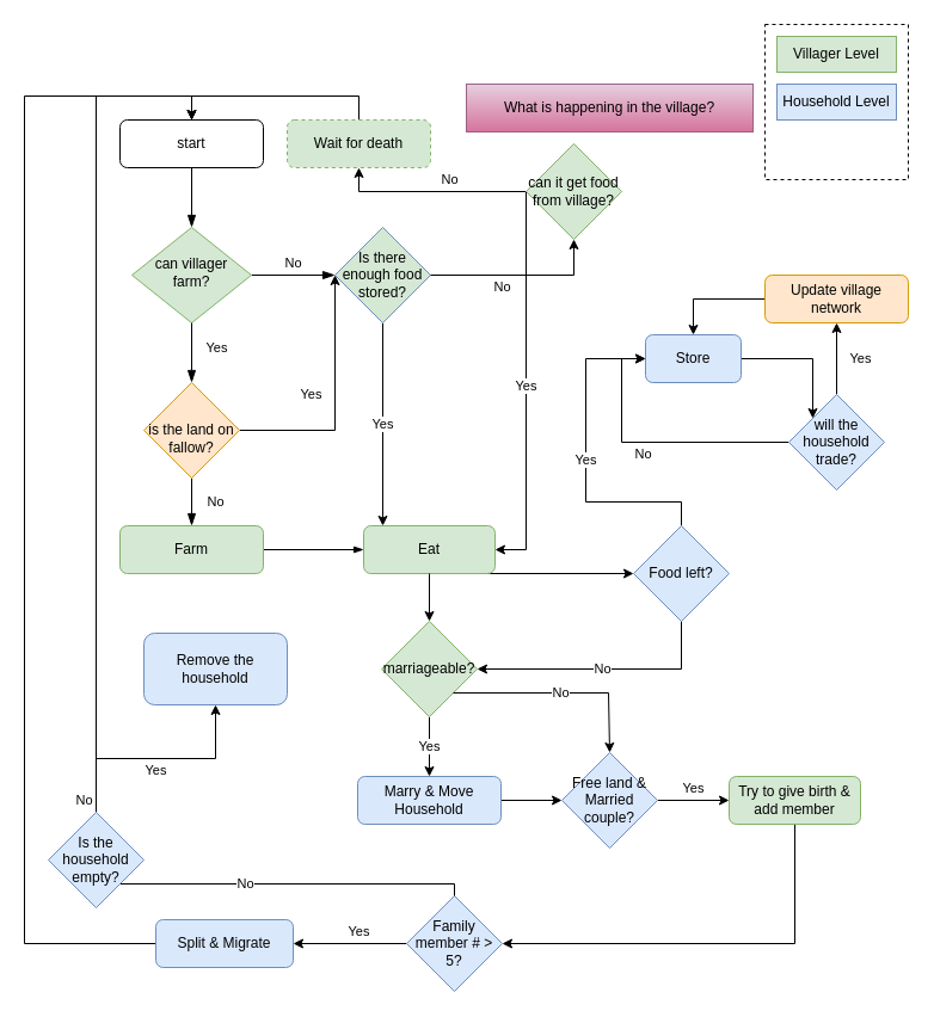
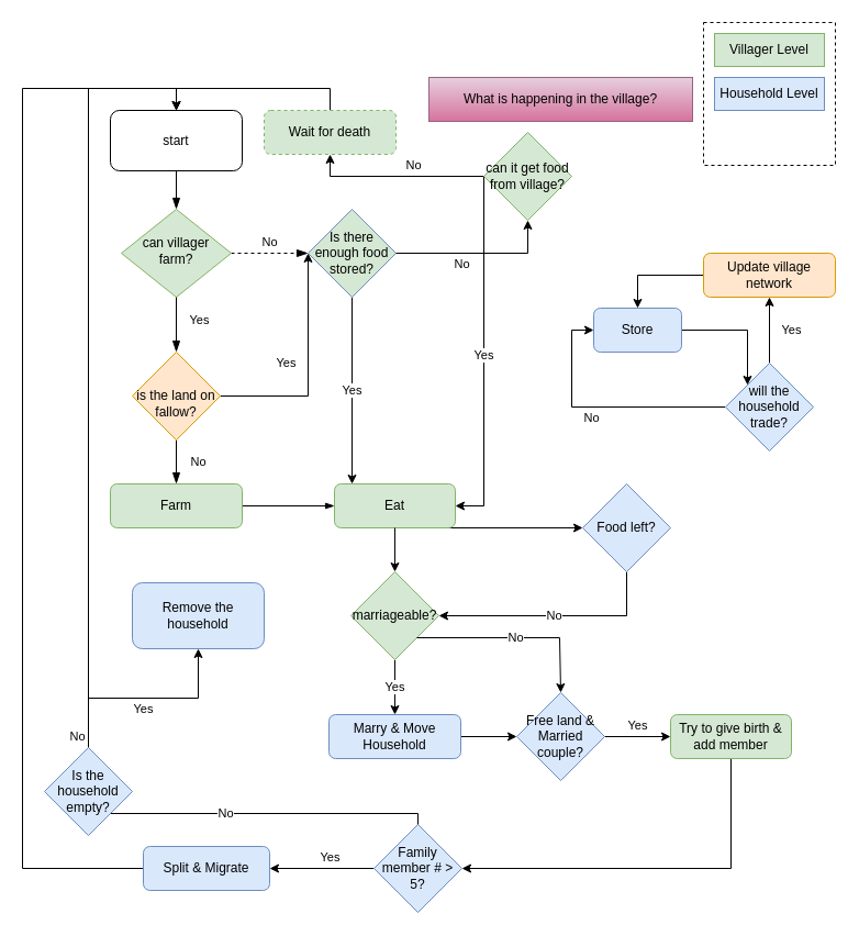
- <mxCell id="3" value="start" style="rounded=1;whiteSpace=wrap;html=1;fontSize=12;glass=0;strokeWidth=1;shadow=0;" parent="1" vertex="1"><mxGeometry x="100" y="100" width="120" height="40" as="geometry" /></mxCell>
+ <mxCell id="3" value="start" style="rounded=1;whiteSpace=wrap;html=1;fontSize=12;glass=0;strokeWidth=1;shadow=0;" parent="1" vertex="1"><mxGeometry x="100" y="100" width="120" height="55" as="geometry" /></mxCell>
- <mxCell id="5" value="No" style="edgeStyle=orthogonalEdgeStyle;rounded=0;html=1;jettySize=auto;orthogonalLoop=1;fontSize=11;endArrow=blockThin;endFill=1;endSize=8;strokeWidth=1;shadow=0;labelBackgroundColor=none;entryX=0;entryY=0.5;entryDx=0;entryDy=0;" parent="1" source="6" target="10" edge="1"><mxGeometry y="10" relative="1" as="geometry"><mxPoint as="offset" /><mxPoint x="260" y="230" as="targetPoint" /></mxGeometry></mxCell>
+ <mxCell id="5" value="No" style="edgeStyle=orthogonalEdgeStyle;rounded=0;html=1;jettySize=auto;orthogonalLoop=1;fontSize=11;endArrow=blockThin;endFill=1;endSize=8;strokeWidth=1;shadow=0;labelBackgroundColor=none;entryX=0;entryY=0.5;entryDx=0;entryDy=0;dashed=1;" parent="1" source="6" target="10" edge="1"><mxGeometry y="10" relative="1" as="geometry"><mxPoint as="offset" /><mxPoint x="260" y="230" as="targetPoint" /></mxGeometry></mxCell>
- <mxCell id="22" value="Yes" style="edgeStyle=orthogonalEdgeStyle;rounded=0;orthogonalLoop=1;jettySize=auto;html=1;entryX=0;entryY=0.5;entryDx=0;entryDy=0;" parent="1" source="24" target="26" edge="1"><mxGeometry relative="1" as="geometry"><Array as="points"><mxPoint x="570" y="420" /><mxPoint x="490" y="420" /><mxPoint x="490" y="300" /></Array></mxGeometry></mxCell>
